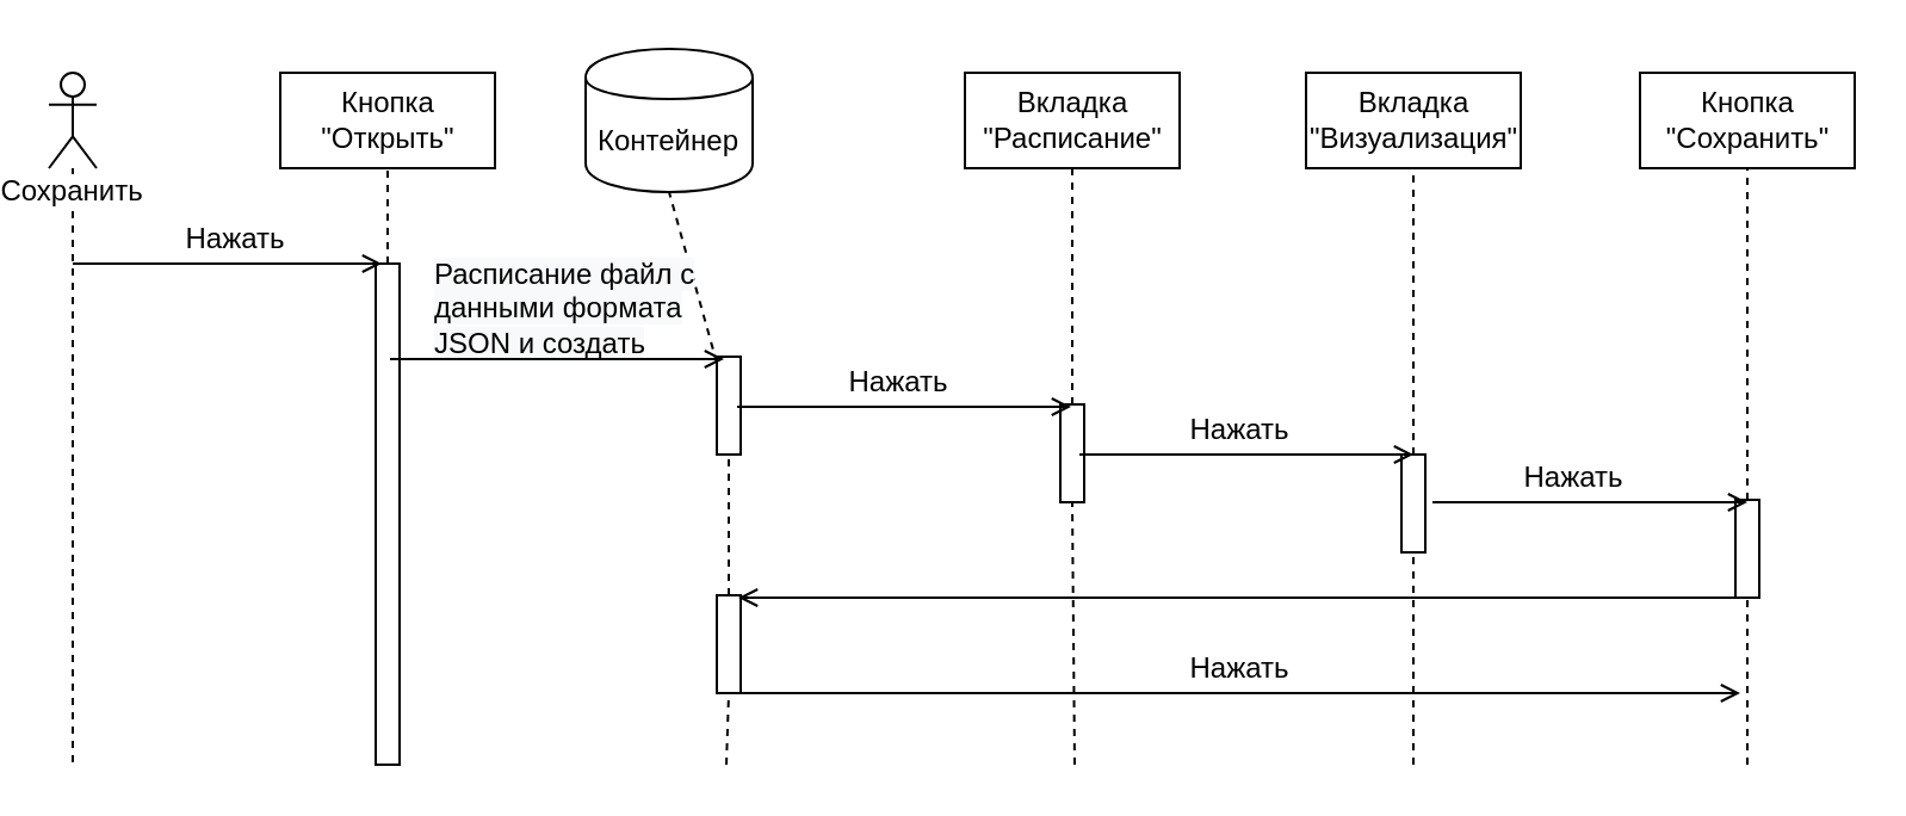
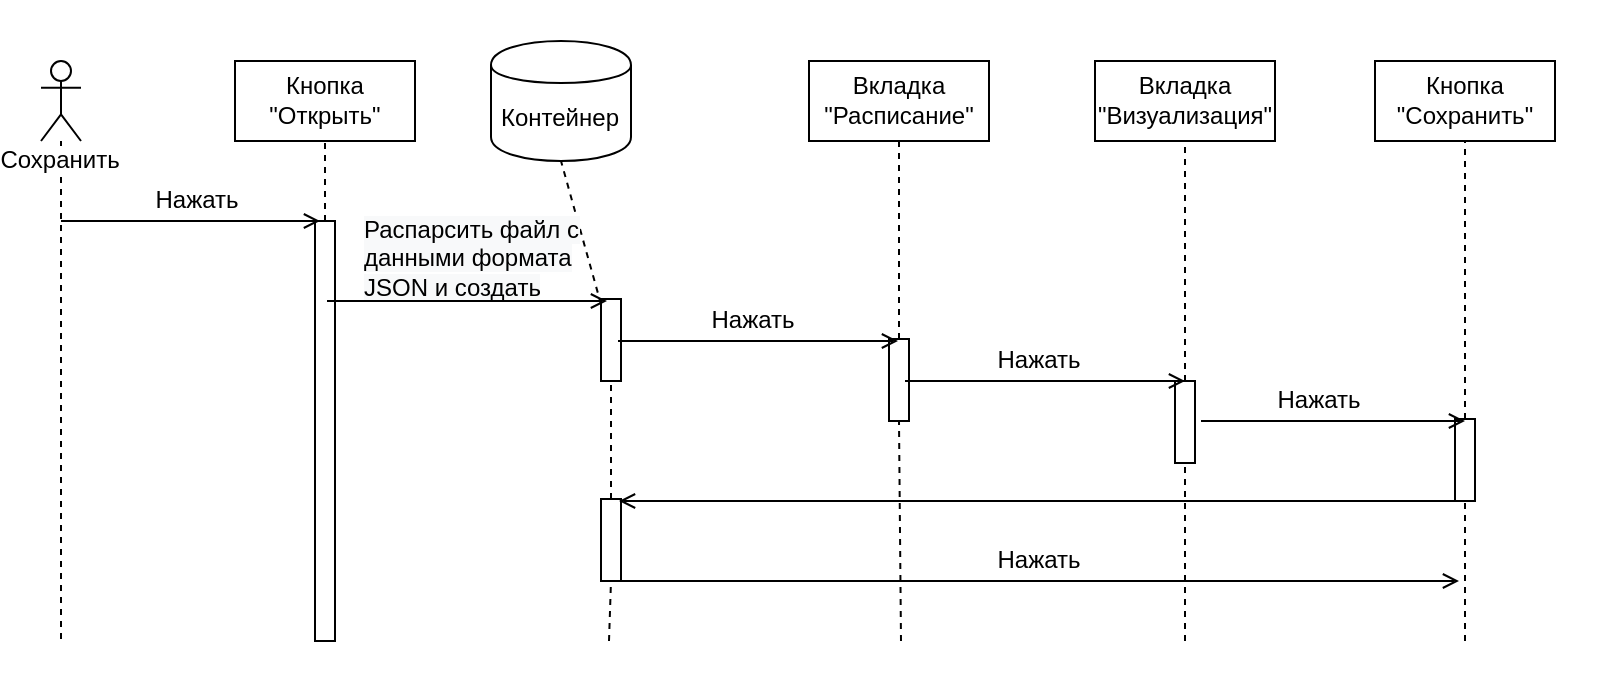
- <mxCell id="14" value="&lt;span style=&quot;color: rgb(0 , 0 , 0) ; font-style: normal ; font-weight: 400 ; letter-spacing: normal ; text-align: center ; text-indent: 0px ; text-transform: none ; word-spacing: 0px ; font-family: &amp;#34;helvetica&amp;#34; ; font-size: 12px ; background-color: rgb(248 , 249 , 250) ; float: none ; display: inline&quot;&gt;Расписание файл c данными&amp;nbsp;&lt;/span&gt;&lt;span style=&quot;color: rgb(0 , 0 , 0) ; font-style: normal ; font-weight: 400 ; letter-spacing: normal ; text-align: center ; text-indent: 0px ; text-transform: none ; word-spacing: 0px ; font-family: &amp;#34;helvetica&amp;#34; ; font-size: 12px ; background-color: rgb(248 , 249 , 250) ; float: none ; display: inline&quot;&gt;формата JSON и создать&lt;/span&gt;" style="text;whiteSpace=wrap;html=1;" vertex="1" parent="1"><mxGeometry x="180" y="101" width="120" height="40" as="geometry" /></mxCell>
+ <mxCell id="14" value="&lt;span style=&quot;color: rgb(0 , 0 , 0) ; font-style: normal ; font-weight: 400 ; letter-spacing: normal ; text-align: center ; text-indent: 0px ; text-transform: none ; word-spacing: 0px ; font-family: &amp;#34;helvetica&amp;#34; ; font-size: 12px ; background-color: rgb(248 , 249 , 250) ; float: none ; display: inline&quot;&gt;Распарсить файл c данными&amp;nbsp;&lt;/span&gt;&lt;span style=&quot;color: rgb(0 , 0 , 0) ; font-style: normal ; font-weight: 400 ; letter-spacing: normal ; text-align: center ; text-indent: 0px ; text-transform: none ; word-spacing: 0px ; font-family: &amp;#34;helvetica&amp;#34; ; font-size: 12px ; background-color: rgb(248 , 249 , 250) ; float: none ; display: inline&quot;&gt;формата JSON и создать&lt;/span&gt;" style="text;whiteSpace=wrap;html=1;" vertex="1" parent="1"><mxGeometry x="180" y="101" width="120" height="40" as="geometry" /></mxCell>
